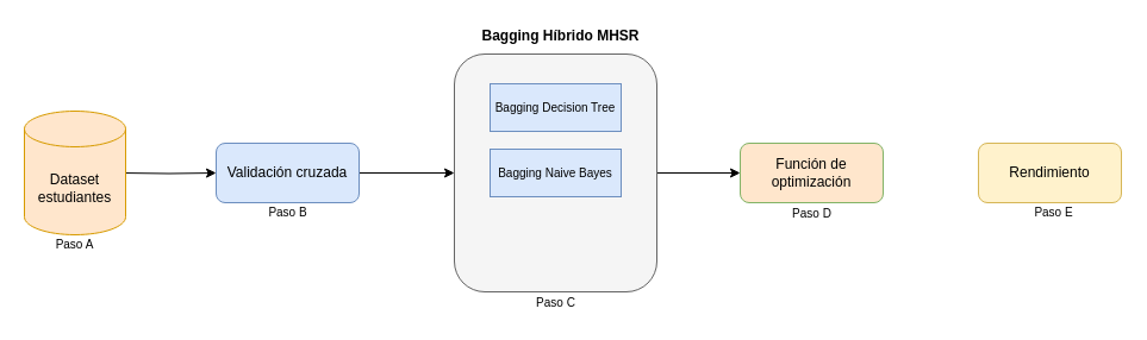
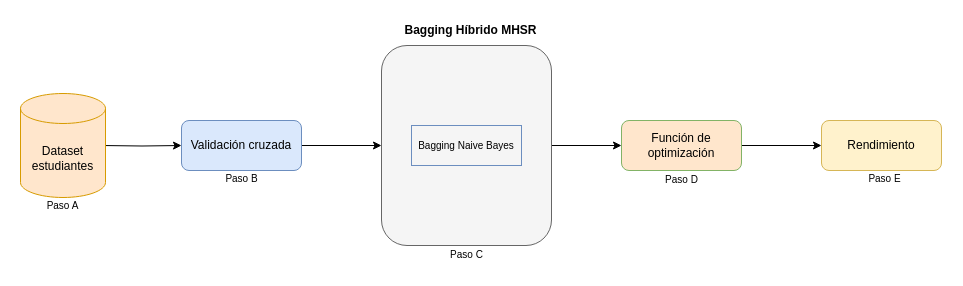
- <mxCell id="9" value="&lt;font style=&quot;font-size: 10px&quot;&gt;Bagging Decision Tree&lt;/font&gt;" style="rounded=0;whiteSpace=wrap;html=1;fillColor=#dae8fc;strokeColor=#6c8ebf;" parent="1" vertex="1"><mxGeometry x="411" y="70" width="110" height="40" as="geometry" /></mxCell>
- <mxCell id="10" value="&lt;font style=&quot;font-size: 10px&quot;&gt;Bagging Naive Bayes&lt;/font&gt;" style="rounded=0;whiteSpace=wrap;html=1;fillColor=#dae8fc;strokeColor=#6c8ebf;" parent="1" vertex="1"><mxGeometry x="411" y="125" width="110" height="40" as="geometry" /></mxCell>
+ <mxCell id="10" value="&lt;font style=&quot;font-size: 10px&quot;&gt;Bagging Naive Bayes&lt;/font&gt;" style="rounded=0;whiteSpace=wrap;html=1;fillColor=#f5f5f5;strokeColor=#6c8ebf;" parent="1" vertex="1"><mxGeometry x="411" y="125" width="110" height="40" as="geometry" /></mxCell>
+ <mxCell id="7" style="edgeStyle=orthogonalEdgeStyle;rounded=0;orthogonalLoop=1;jettySize=auto;html=1;entryX=0;entryY=0.5;entryDx=0;entryDy=0;" parent="1" source="8" target="11" edge="1"><mxGeometry relative="1" as="geometry" /></mxCell>
